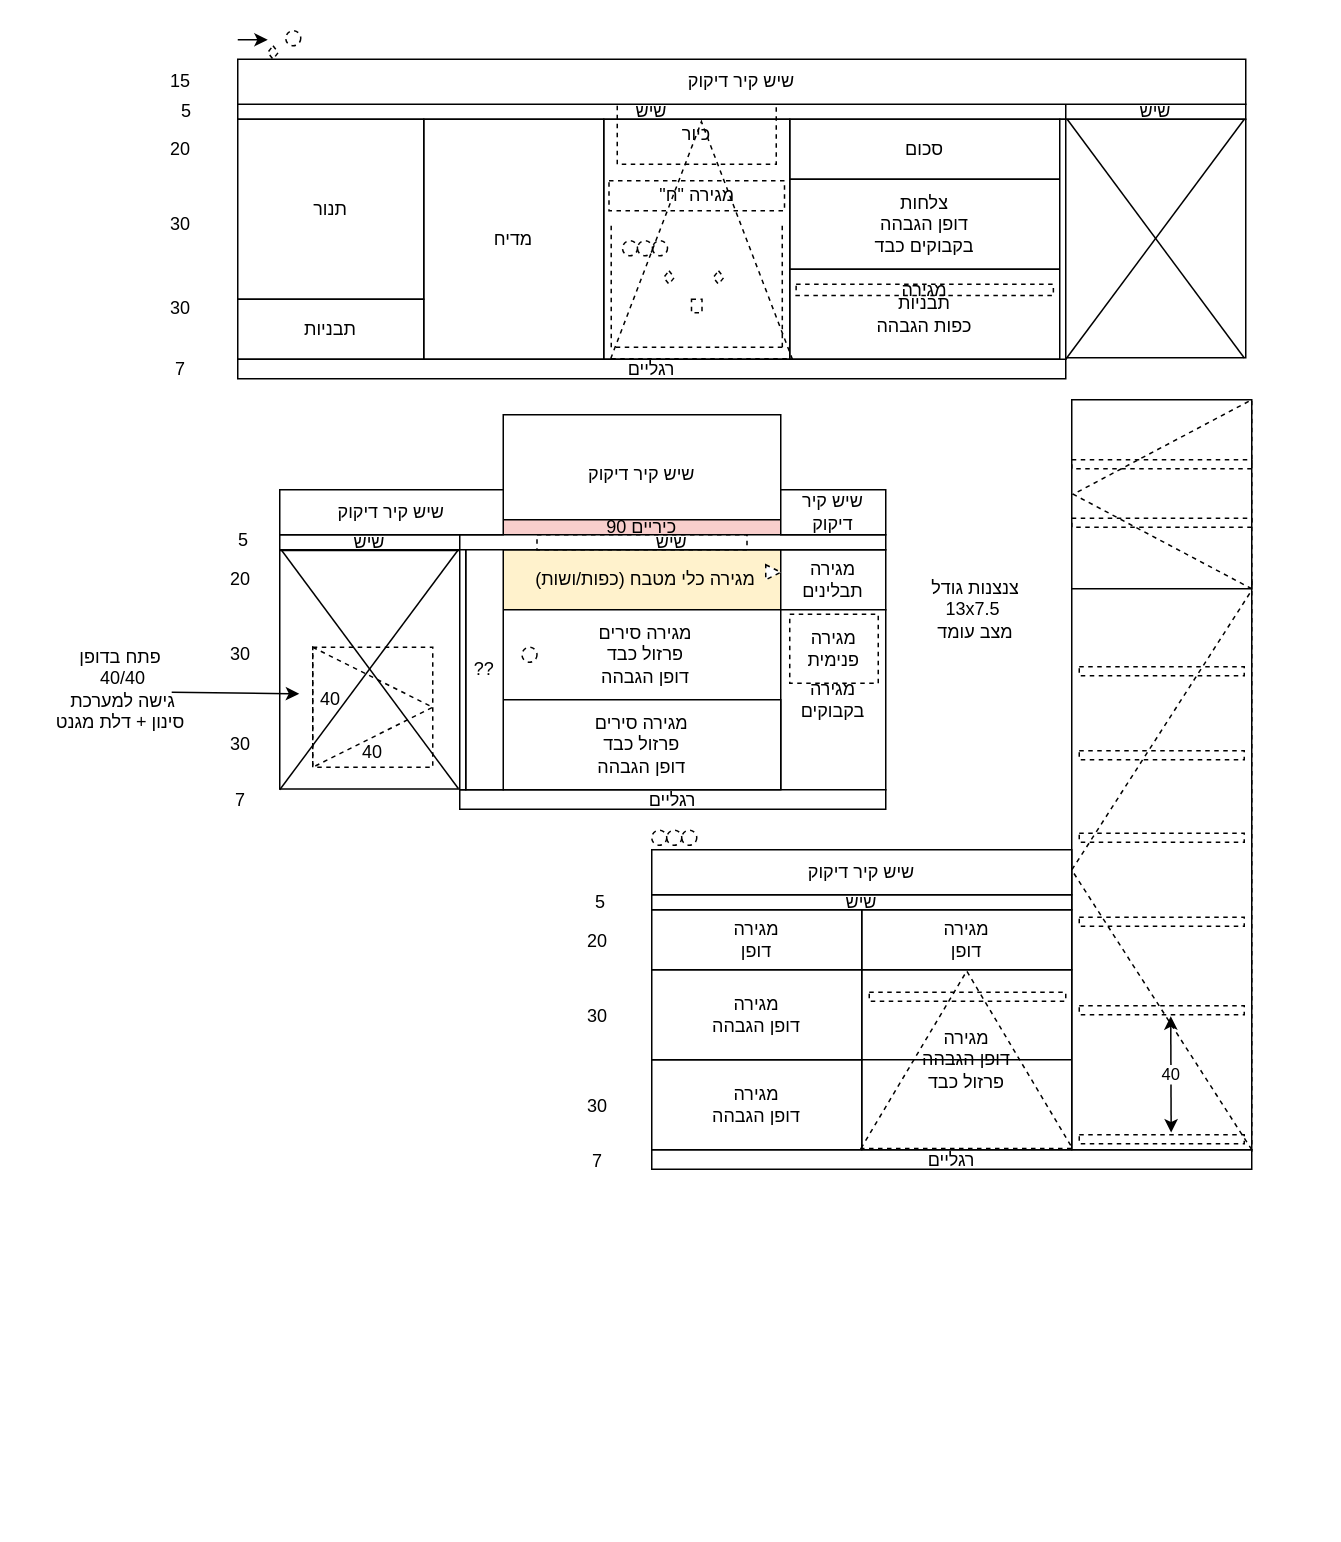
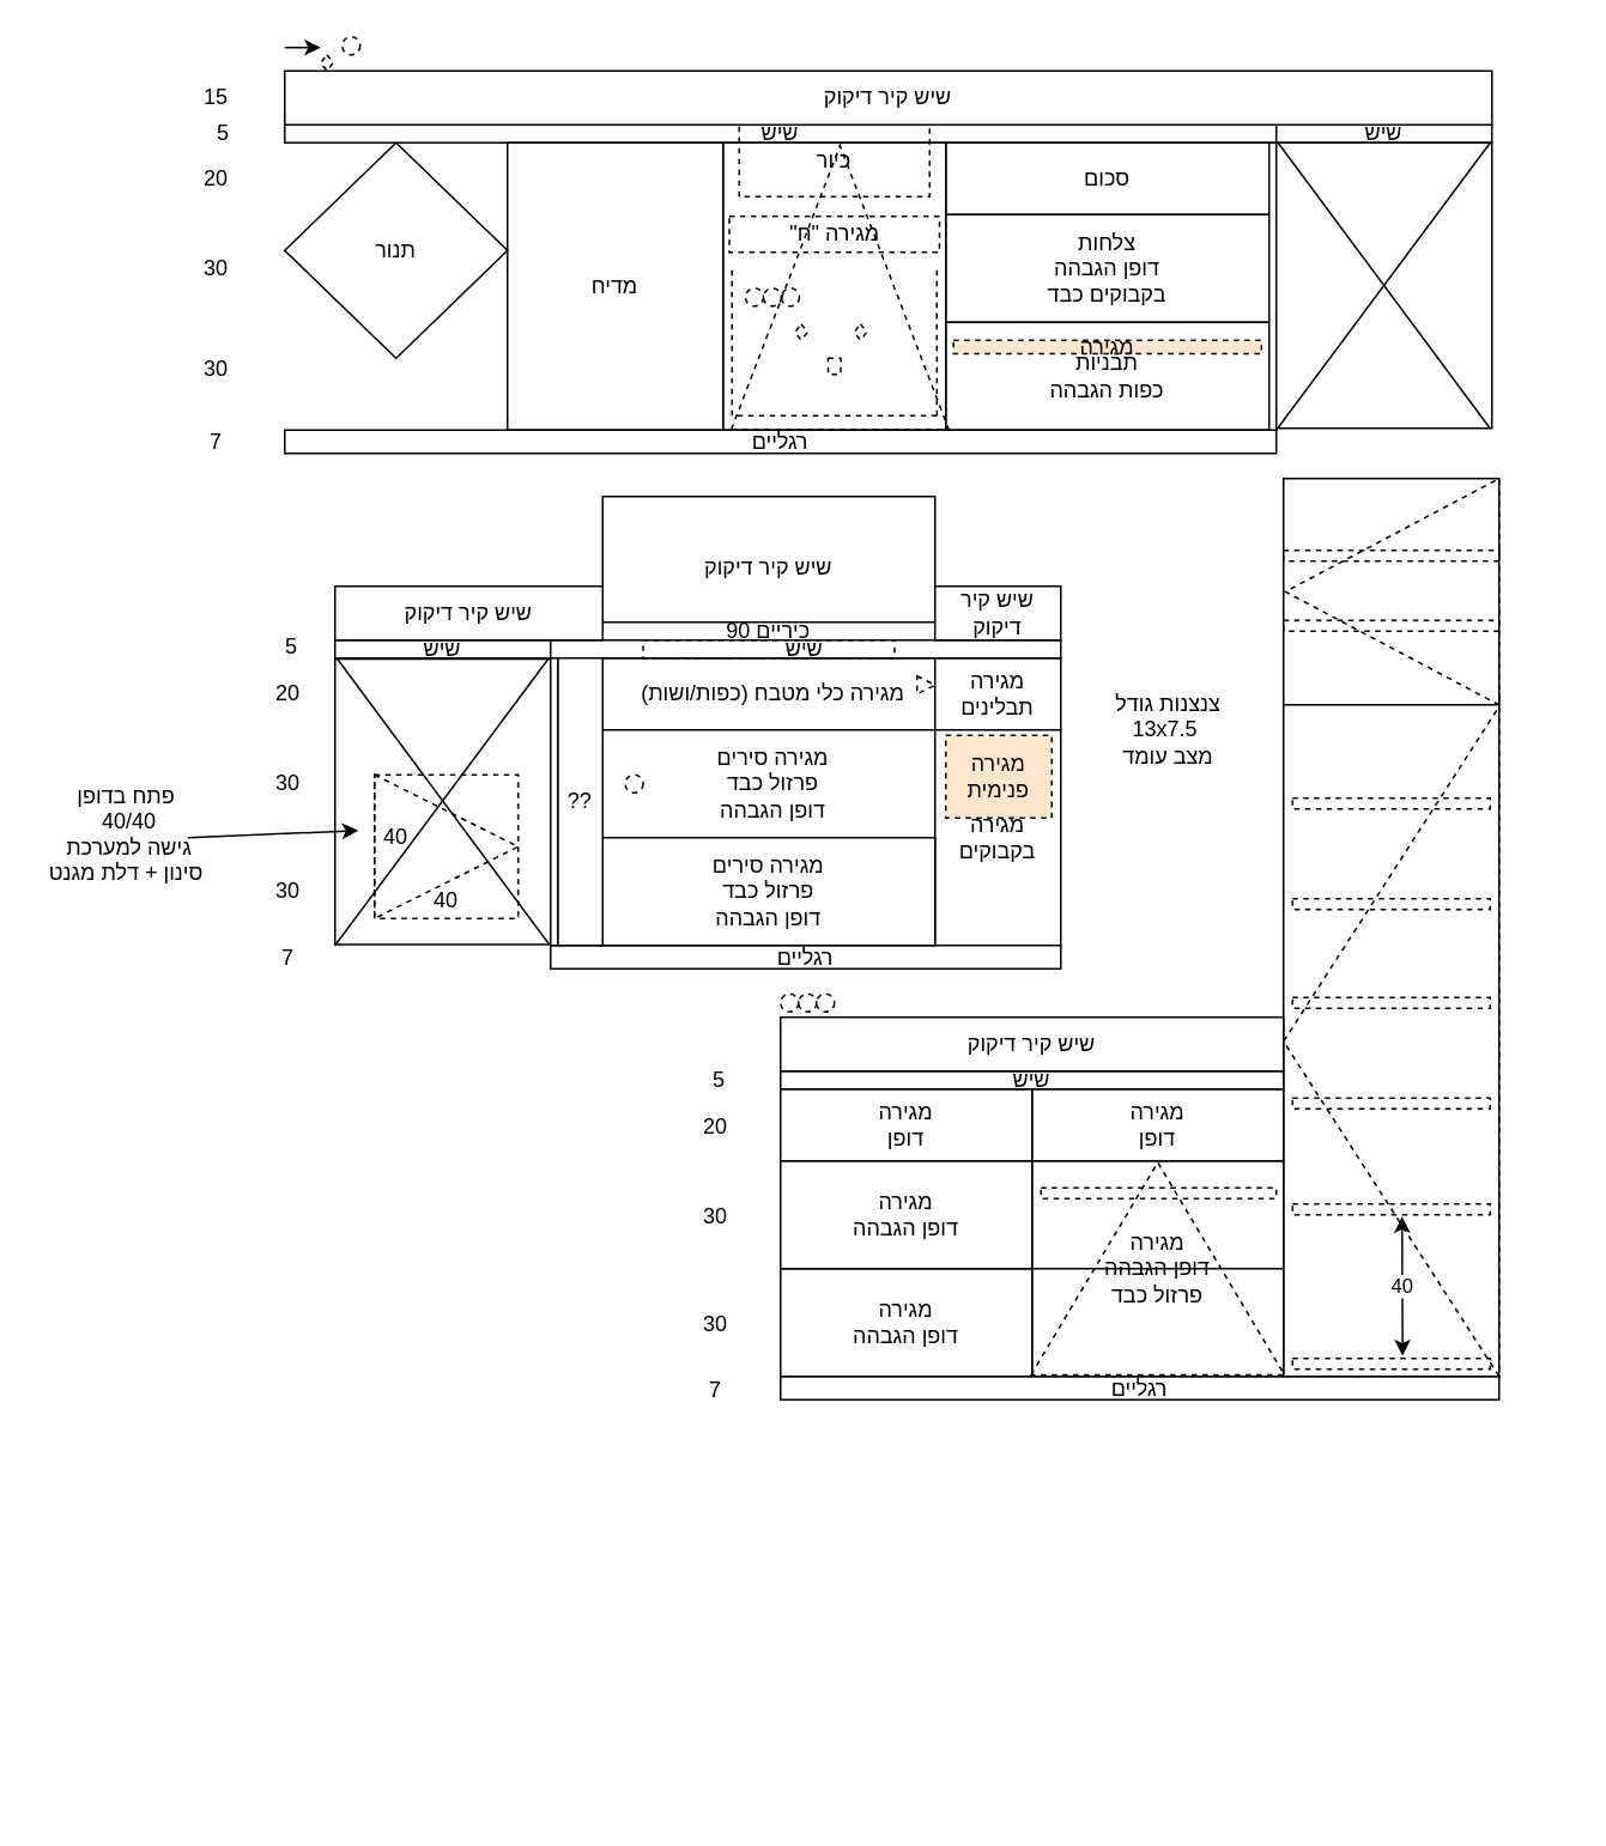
- <mxCell id="42" value="&lt;div style=&quot;direction: rtl&quot;&gt;&lt;span&gt;תנור&lt;/span&gt;&lt;/div&gt;" style="rounded=0;whiteSpace=wrap;html=1;fillColor=none;" parent="1" vertex="1"><mxGeometry x="158" y="79" width="124" height="120" as="geometry" /></mxCell>
+ <mxCell id="42" value="&lt;div style=&quot;direction: rtl&quot;&gt;&lt;span&gt;תנור&lt;/span&gt;&lt;/div&gt;" style="rhombus;whiteSpace=wrap;html=1;fillColor=none;" parent="1" vertex="1"><mxGeometry x="158" y="79" width="124" height="120" as="geometry" /></mxCell>
- <mxCell id="67" value="&lt;div style=&quot;direction: rtl&quot;&gt;&lt;span&gt;מגירה&lt;/span&gt;&lt;/div&gt;" style="rounded=0;whiteSpace=wrap;html=1;direction=&quot;rtl&quot;;dashed=1;" parent="1" vertex="1"><mxGeometry x="530.25" y="189" width="171.5" height="7.5" as="geometry" /></mxCell>
+ <mxCell id="67" value="&lt;div style=&quot;direction: rtl&quot;&gt;&lt;span&gt;מגירה&lt;/span&gt;&lt;/div&gt;" style="rounded=0;whiteSpace=wrap;html=1;direction=&quot;rtl&quot;;dashed=1;fillColor=#ffe6cc;" parent="1" vertex="1"><mxGeometry x="530.25" y="189" width="171.5" height="7.5" as="geometry" /></mxCell>
- <mxCell id="41" value="&lt;div style=&quot;direction: rtl&quot;&gt;&lt;span&gt;תבניות&lt;/span&gt;&lt;/div&gt;" style="rounded=0;whiteSpace=wrap;html=1;fillColor=none;" parent="1" vertex="1"><mxGeometry x="158" y="199" width="124" height="40" as="geometry" /></mxCell>
- <mxCell id="4" value="כיריים 90" style="rounded=0;whiteSpace=wrap;html=1;direction=&quot;rtl&quot;;fillColor=#f8cecc;" parent="1" vertex="1"><mxGeometry x="335" y="346" width="185" height="10" as="geometry" /></mxCell>
+ <mxCell id="4" value="כיריים 90" style="rounded=0;whiteSpace=wrap;html=1;direction=&quot;rtl&quot;;" parent="1" vertex="1"><mxGeometry x="335" y="346" width="185" height="10" as="geometry" /></mxCell>
- <mxCell id="3" value="&lt;div style=&quot;direction: rtl&quot;&gt;מגירה כלי מטבח (כפות/ושות)&lt;br&gt;&lt;/div&gt;" style="rounded=0;whiteSpace=wrap;html=1;direction=&quot;rtl&quot;;fillColor=#fff2cc;" parent="1" vertex="1"><mxGeometry x="335" y="366" width="190" height="40" as="geometry" /></mxCell>
+ <mxCell id="3" value="&lt;div style=&quot;direction: rtl&quot;&gt;מגירה כלי מטבח (כפות/ושות)&lt;br&gt;&lt;/div&gt;" style="rounded=0;whiteSpace=wrap;html=1;direction=&quot;rtl&quot;;" parent="1" vertex="1"><mxGeometry x="335" y="366" width="190" height="40" as="geometry" /></mxCell>
- <mxCell id="32" value="&lt;div style=&quot;direction: rtl&quot;&gt;&lt;span&gt;מגירה פנימית&lt;/span&gt;&lt;/div&gt;" style="rounded=0;whiteSpace=wrap;html=1;direction=&quot;rtl&quot;;dashed=1;" parent="1" vertex="1"><mxGeometry x="526" y="409" width="59" height="46" as="geometry" /></mxCell>
+ <mxCell id="32" value="&lt;div style=&quot;direction: rtl&quot;&gt;&lt;span&gt;מגירה פנימית&lt;/span&gt;&lt;/div&gt;" style="rounded=0;whiteSpace=wrap;html=1;direction=&quot;rtl&quot;;dashed=1;fillColor=#ffe6cc;" parent="1" vertex="1"><mxGeometry x="526" y="409" width="59" height="46" as="geometry" /></mxCell>
- <mxCell id="30" value="&lt;div style=&quot;direction: rtl&quot;&gt;&lt;span&gt;פתח בדופן&lt;/span&gt;&lt;/div&gt;&lt;div style=&quot;direction: rtl&quot;&gt;&lt;span&gt;40/40&amp;nbsp;&lt;/span&gt;&lt;/div&gt;&lt;div style=&quot;direction: rtl&quot;&gt;&lt;span&gt;גישה למערכת&amp;nbsp;&lt;/span&gt;&lt;/div&gt;&lt;div style=&quot;direction: rtl&quot;&gt;&lt;span&gt;סינון + דלת מגנט&lt;/span&gt;&lt;/div&gt;" style="text;html=1;strokeColor=none;fillColor=none;align=center;verticalAlign=middle;whiteSpace=wrap;rounded=0;direction=rtl;" parent="1" vertex="1"><mxGeometry y="431" width="120" height="55" as="geometry" x="20" /></mxCell>
+ <mxCell id="30" value="&lt;div style=&quot;direction: rtl&quot;&gt;&lt;span&gt;פתח בדופן&lt;/span&gt;&lt;/div&gt;&lt;div style=&quot;direction: rtl&quot;&gt;&lt;span&gt;40/40&amp;nbsp;&lt;/span&gt;&lt;/div&gt;&lt;div style=&quot;direction: rtl&quot;&gt;&lt;span&gt;גישה למערכת&amp;nbsp;&lt;/span&gt;&lt;/div&gt;&lt;div style=&quot;direction: rtl&quot;&gt;&lt;span&gt;סינון + דלת מגנט&lt;/span&gt;&lt;/div&gt;" style="text;html=1;strokeColor=none;fillColor=none;align=center;verticalAlign=middle;whiteSpace=wrap;rounded=0;direction=rtl;" parent="1" vertex="1"><mxGeometry x="10" y="436" width="120" height="55" as="geometry" /></mxCell>
